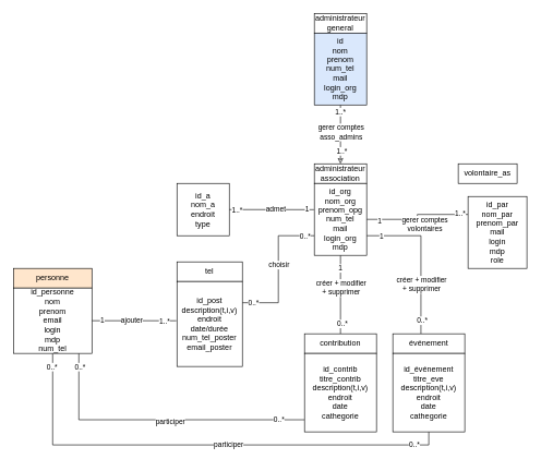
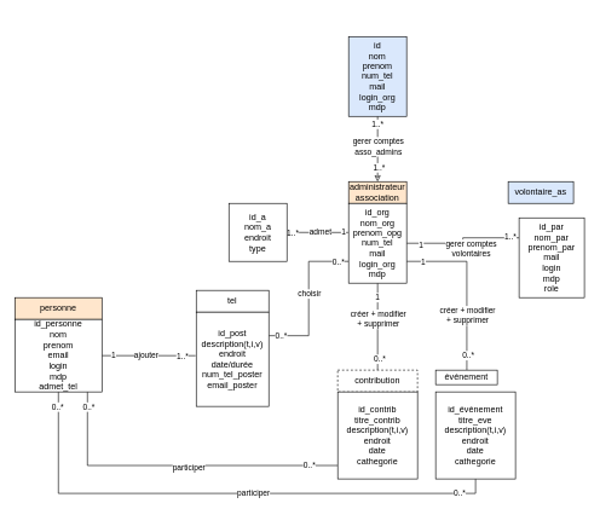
- <mxCell id="26" value="administrateur general" style="rounded=0;whiteSpace=wrap;html=1;" vertex="1" parent="1"><mxGeometry x="480" y="20" width="80" height="30" as="geometry" /></mxCell>
- <mxCell id="7" value="administrateur association" style="rounded=0;whiteSpace=wrap;html=1;" vertex="1" parent="1"><mxGeometry x="480" y="250" width="80" height="30" as="geometry" /></mxCell>
+ <mxCell id="7" value="administrateur association" style="rounded=0;whiteSpace=wrap;html=1;fillColor=#ffe6cc;" vertex="1" parent="1"><mxGeometry x="480" y="250" width="80" height="30" as="geometry" /></mxCell>
- <mxCell id="24" value="volontaire_as" style="rounded=0;whiteSpace=wrap;html=1;" vertex="1" parent="1"><mxGeometry x="700" y="250" width="90" height="30" as="geometry" /></mxCell>
+ <mxCell id="24" value="volontaire_as" style="rounded=0;whiteSpace=wrap;html=1;fillColor=#dae8fc;" vertex="1" parent="1"><mxGeometry x="700" y="250" width="90" height="30" as="geometry" /></mxCell>
- <mxCell id="6" value="id_a&lt;br&gt;nom_a&lt;br&gt;endroit&lt;br&gt;type" style="whiteSpace=wrap;html=1;aspect=fixed;" vertex="1" parent="1"><mxGeometry x="270" y="280" width="80" height="80" as="geometry" /></mxCell>
+ <mxCell id="6" value="id_a&lt;br&gt;nom_a&lt;br&gt;endroit&lt;br&gt;type" style="whiteSpace=wrap;html=1;aspect=fixed;" vertex="1" parent="1"><mxGeometry x="315" y="280" width="80" height="80" as="geometry" /></mxCell>
- <mxCell id="49" value="id_personne&lt;br&gt;nom&lt;br&gt;prenom&lt;br&gt;email&lt;br&gt;login&lt;br&gt;mdp&lt;br&gt;num_tel" style="rounded=0;whiteSpace=wrap;html=1;" vertex="1" parent="1"><mxGeometry x="20" y="440" width="120" height="100" as="geometry" /></mxCell>
+ <mxCell id="49" value="id_personne&lt;br&gt;nom&lt;br&gt;prenom&lt;br&gt;email&lt;br&gt;login&lt;br&gt;mdp&lt;br&gt;admet_tel" style="rounded=0;whiteSpace=wrap;html=1;" vertex="1" parent="1"><mxGeometry x="20" y="440" width="120" height="100" as="geometry" /></mxCell>
- <mxCell id="32" value="contribution" style="rounded=0;whiteSpace=wrap;html=1;" vertex="1" parent="1"><mxGeometry x="465" y="510" width="110" height="30" as="geometry" /></mxCell>
+ <mxCell id="32" value="contribution" style="rounded=0;whiteSpace=wrap;html=1;dashed=1;" vertex="1" parent="1"><mxGeometry x="465" y="510" width="110" height="30" as="geometry" /></mxCell>
- <mxCell id="50" value="événement" style="rounded=0;whiteSpace=wrap;html=1;" vertex="1" parent="1"><mxGeometry x="600" y="510" width="110" height="30" as="geometry" /></mxCell>
+ <mxCell id="50" value="événement" style="rounded=0;whiteSpace=wrap;html=1;" vertex="1" parent="1"><mxGeometry x="600" y="510" width="85" height="20" as="geometry" /></mxCell>
